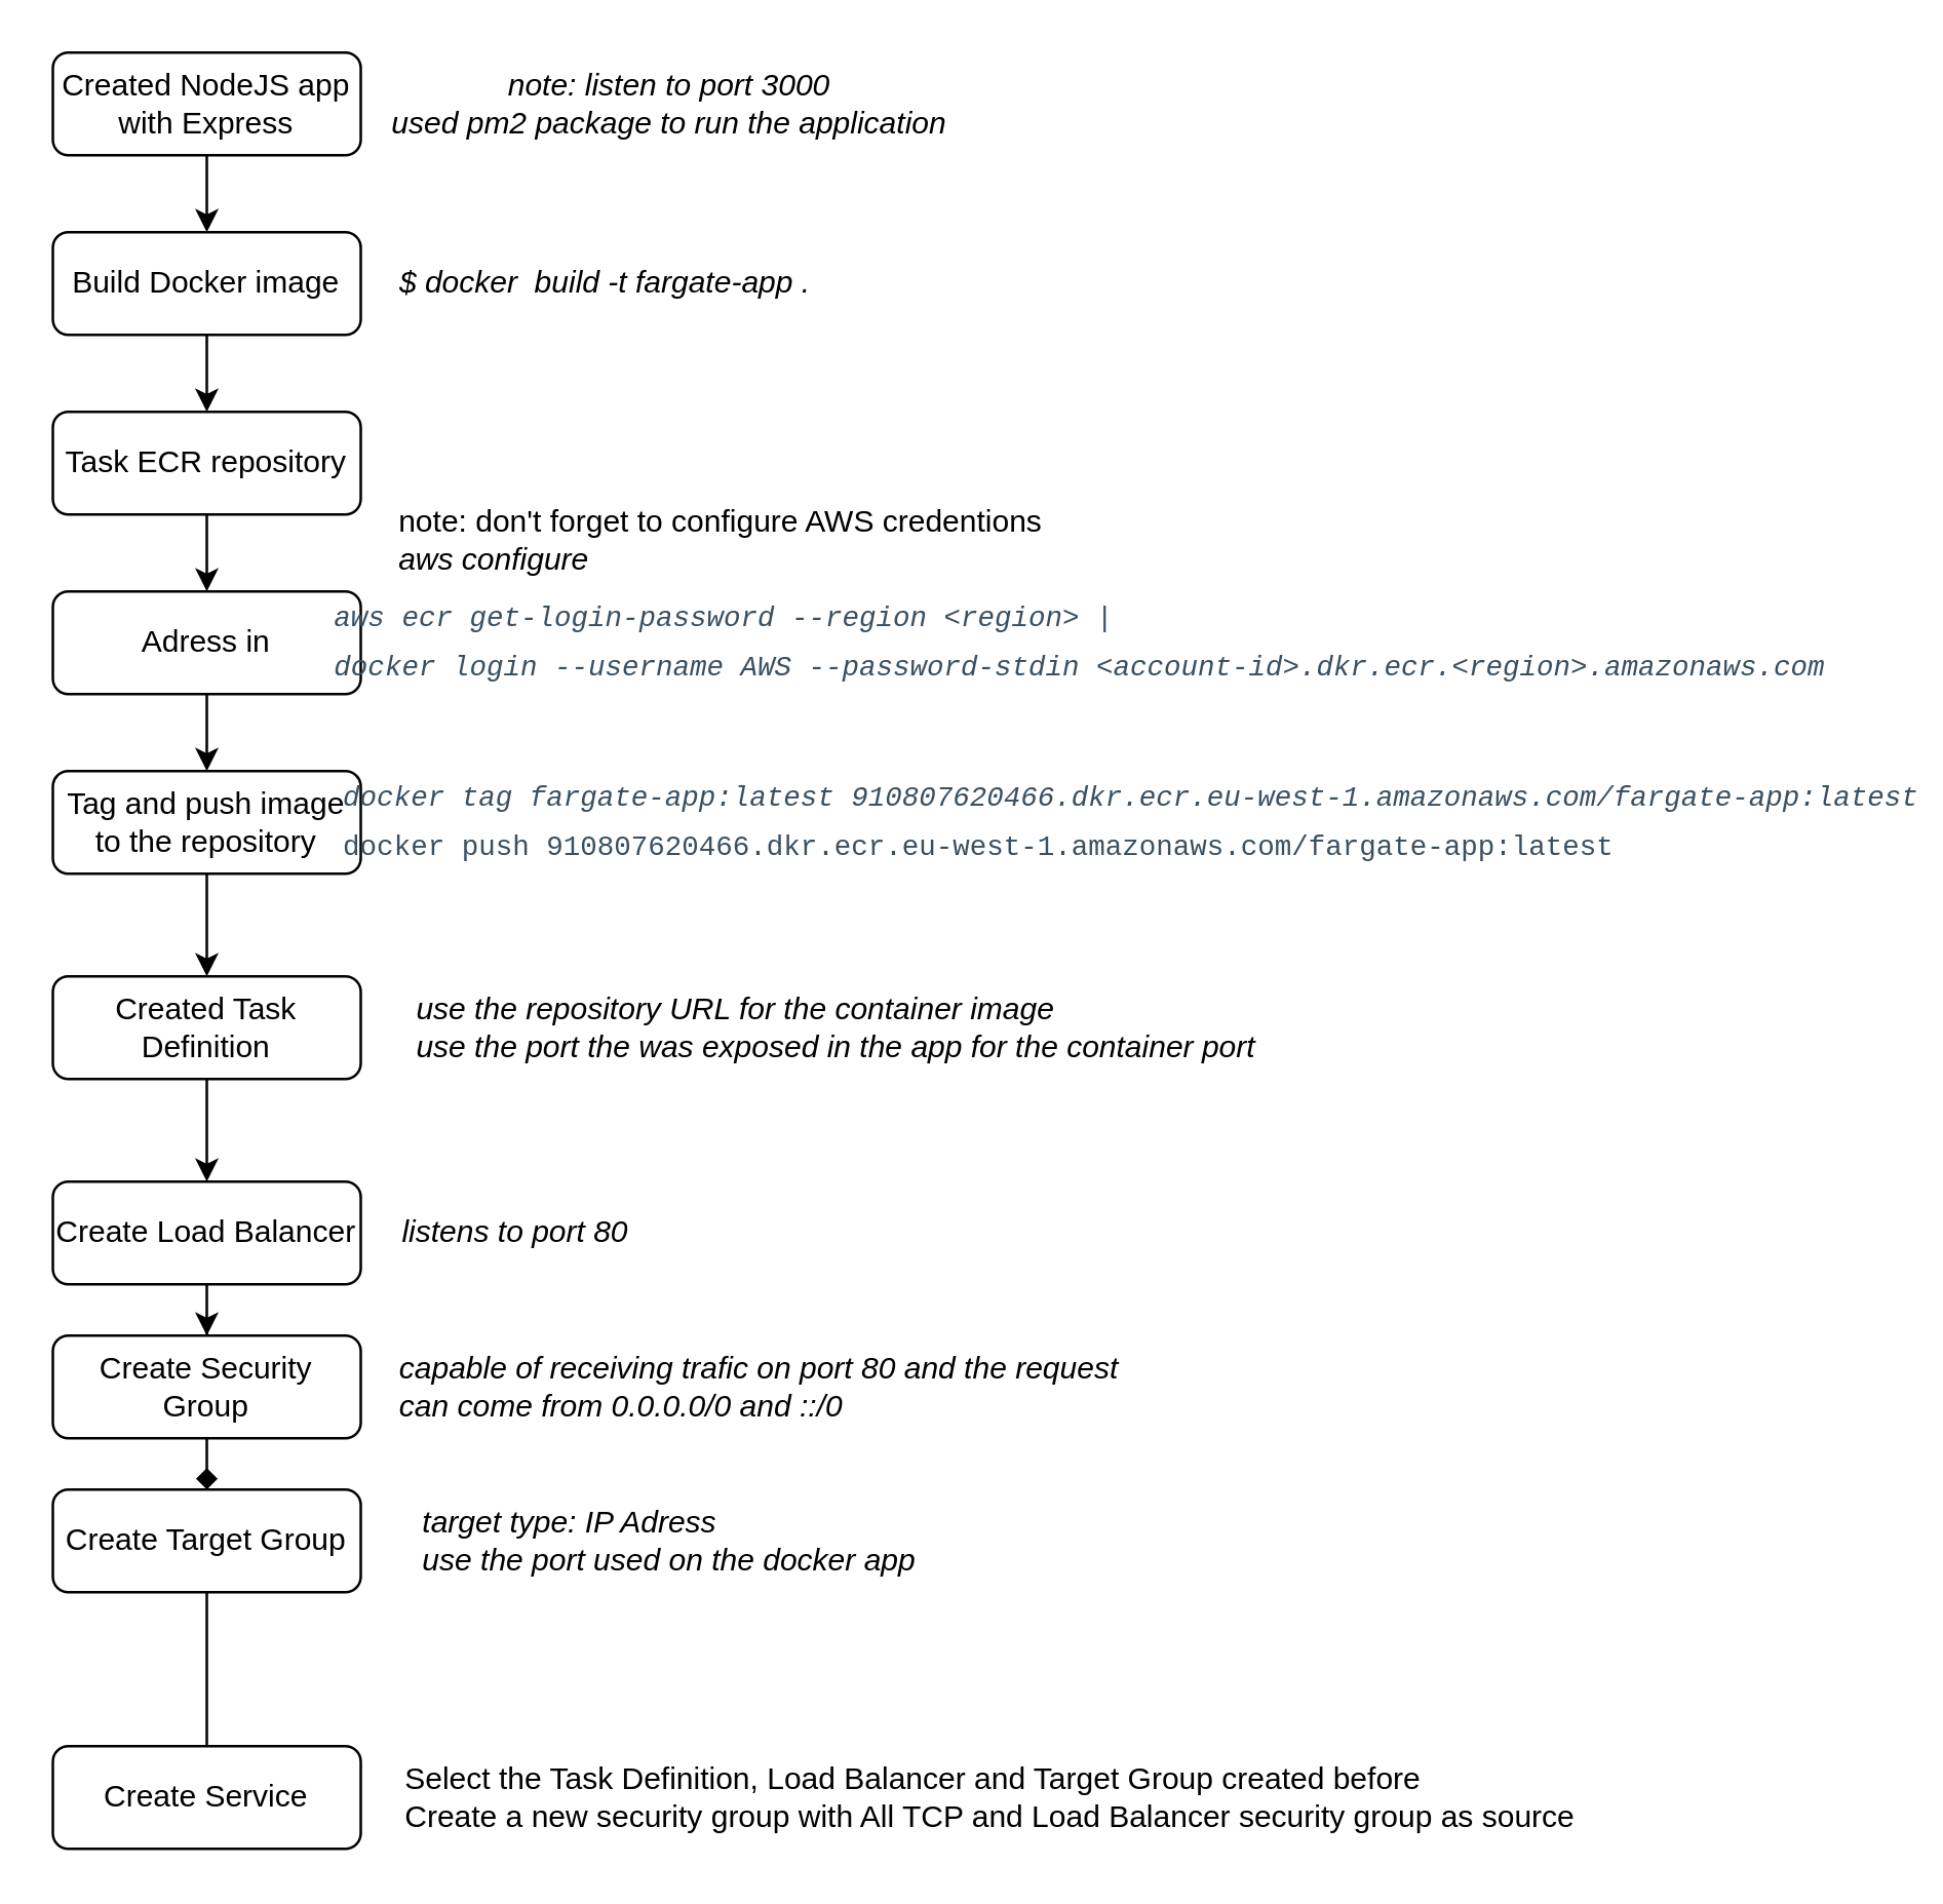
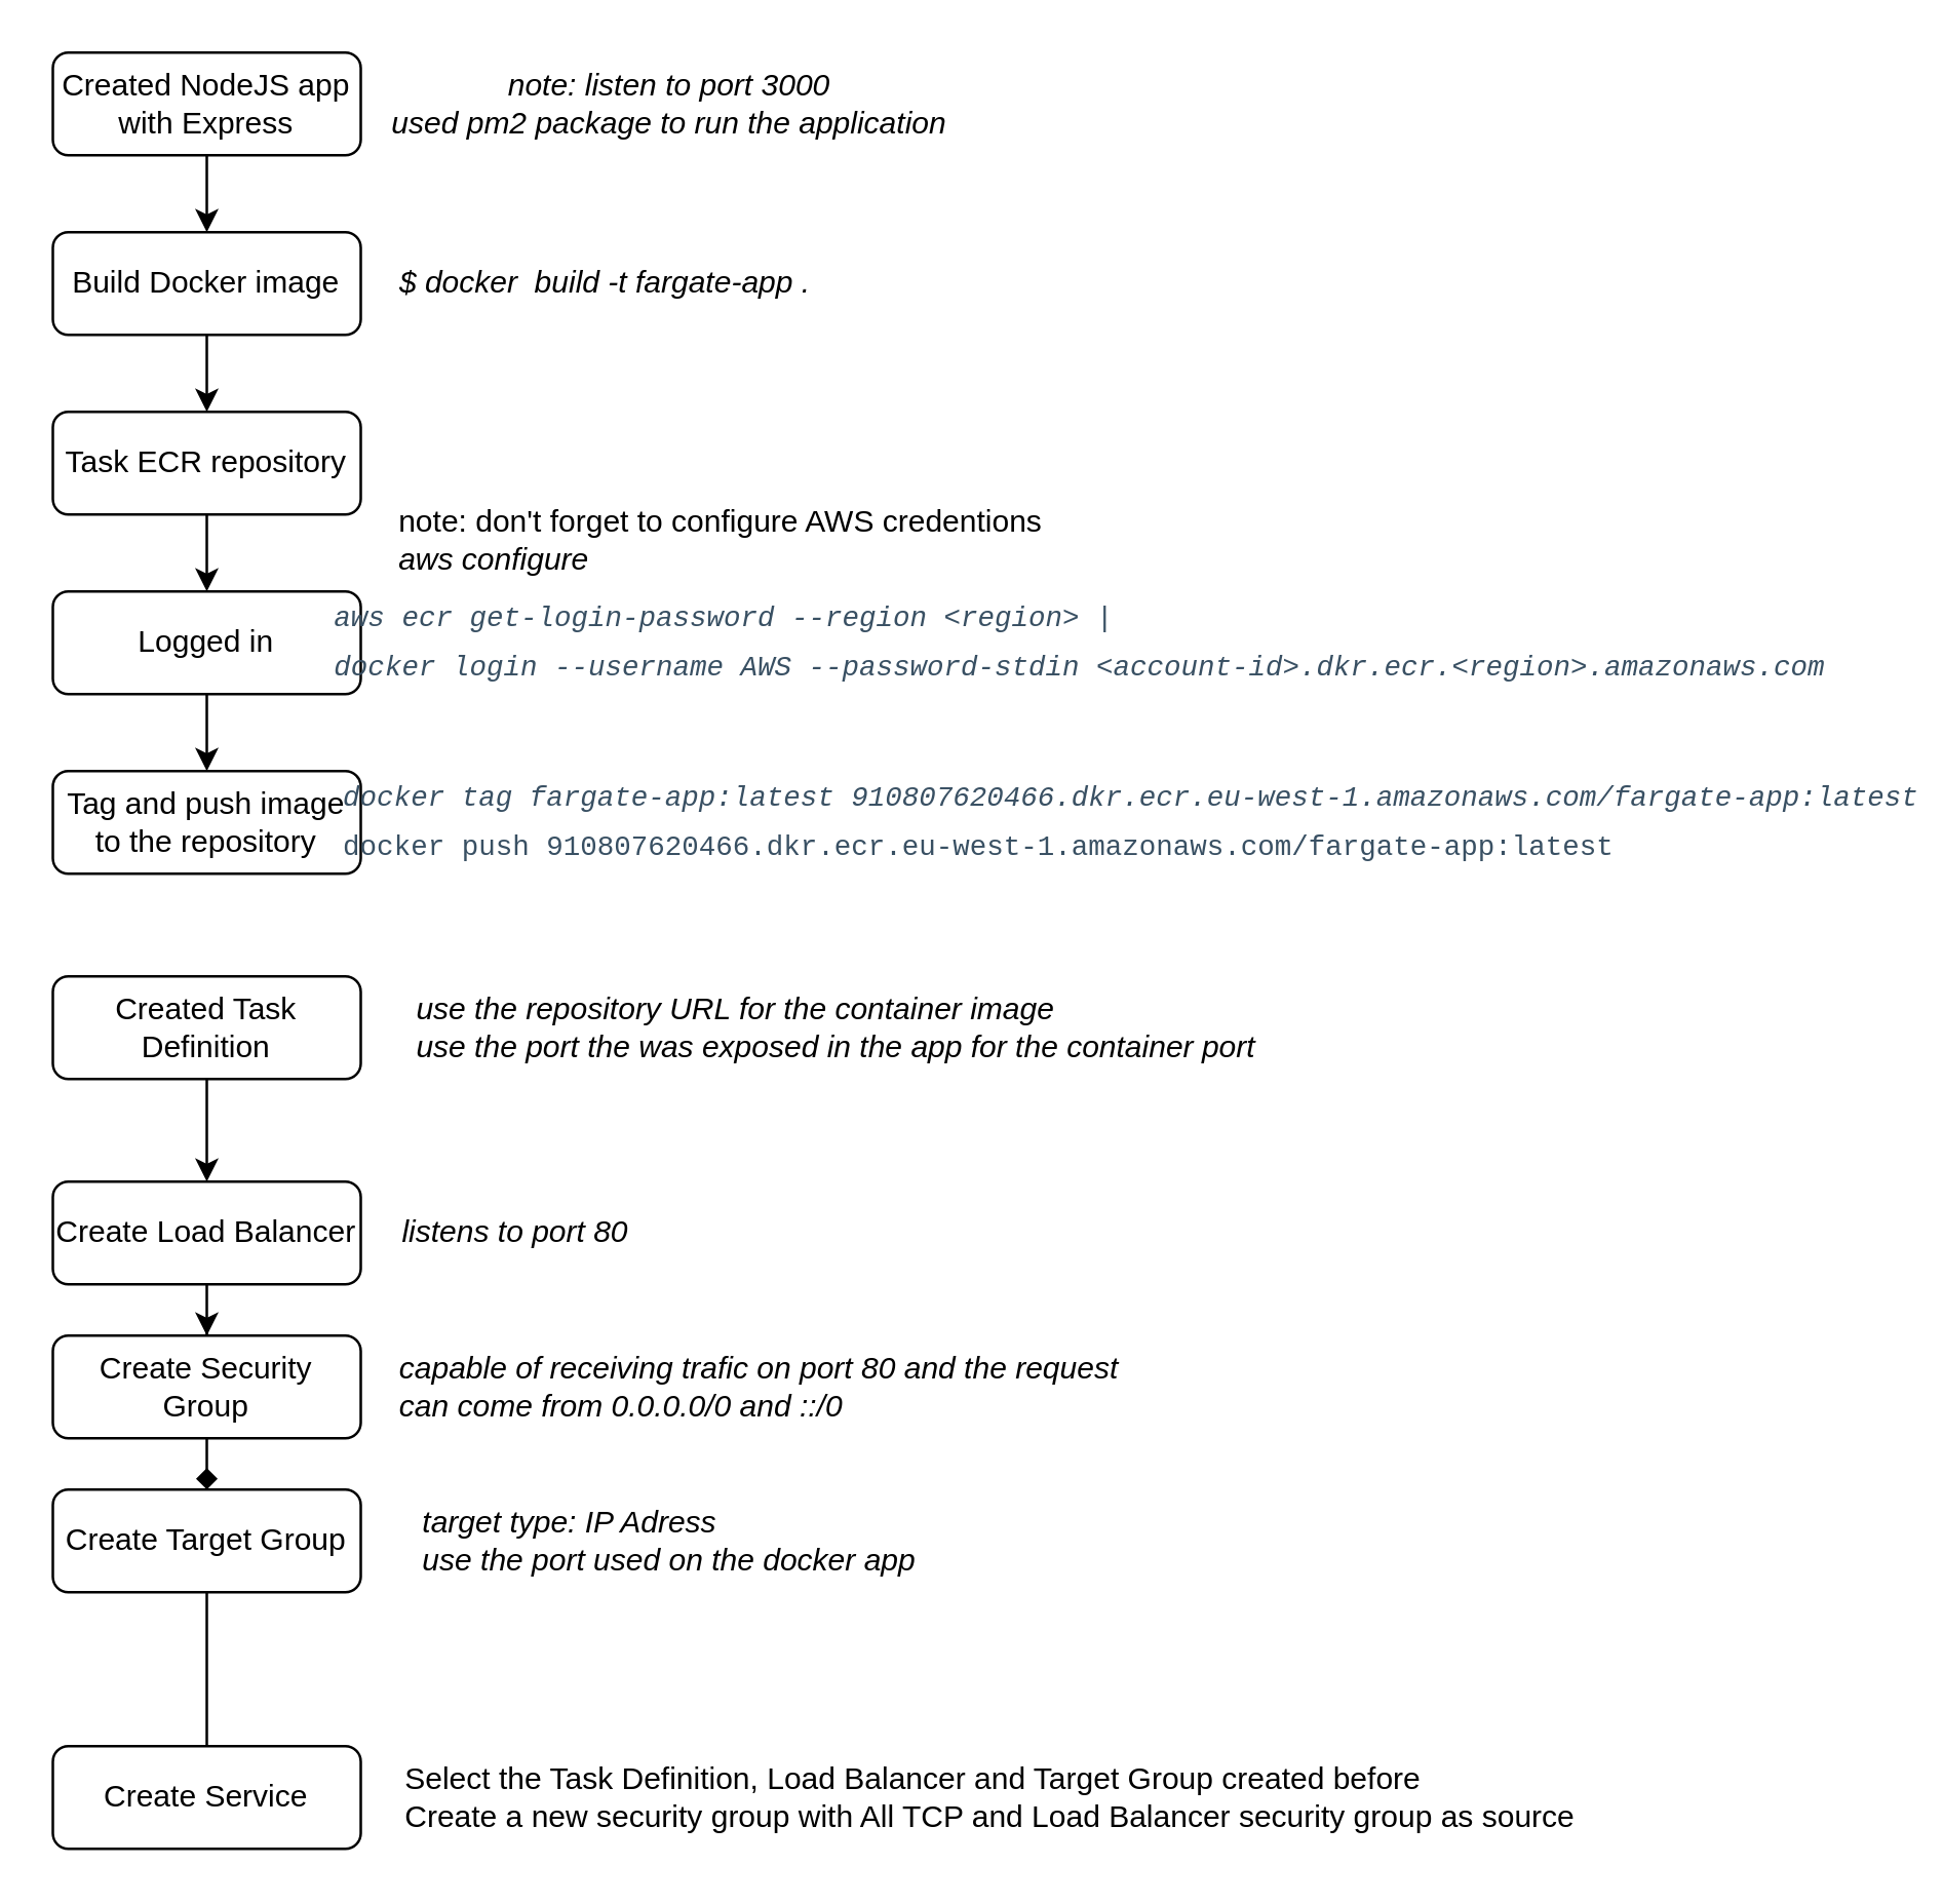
- <mxCell id="11" value="Adress in" style="rounded=1;whiteSpace=wrap;html=1;fontSize=12;glass=0;strokeWidth=1;shadow=0;" parent="1" vertex="1"><mxGeometry x="20" y="230" width="120" height="40" as="geometry" /></mxCell>
+ <mxCell id="11" value="Logged in" style="rounded=1;whiteSpace=wrap;html=1;fontSize=12;glass=0;strokeWidth=1;shadow=0;" parent="1" vertex="1"><mxGeometry x="20" y="230" width="120" height="40" as="geometry" /></mxCell>
- <mxCell id="13" value="" style="edgeStyle=orthogonalEdgeStyle;rounded=0;orthogonalLoop=1;jettySize=auto;html=1;" parent="1" source="14" target="18" edge="1"><mxGeometry relative="1" as="geometry" /></mxCell>
